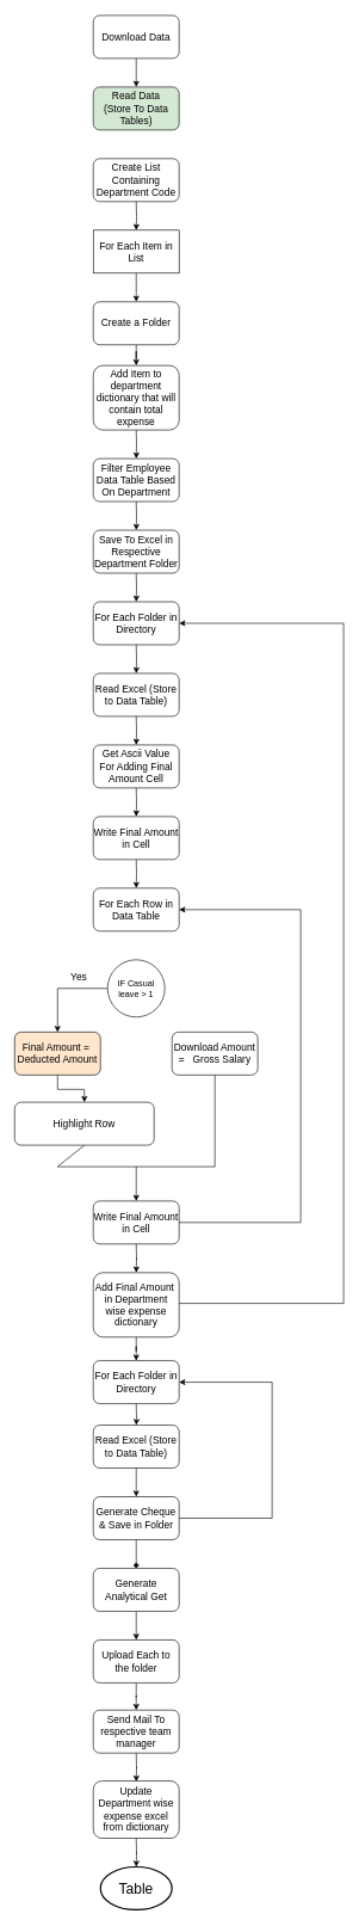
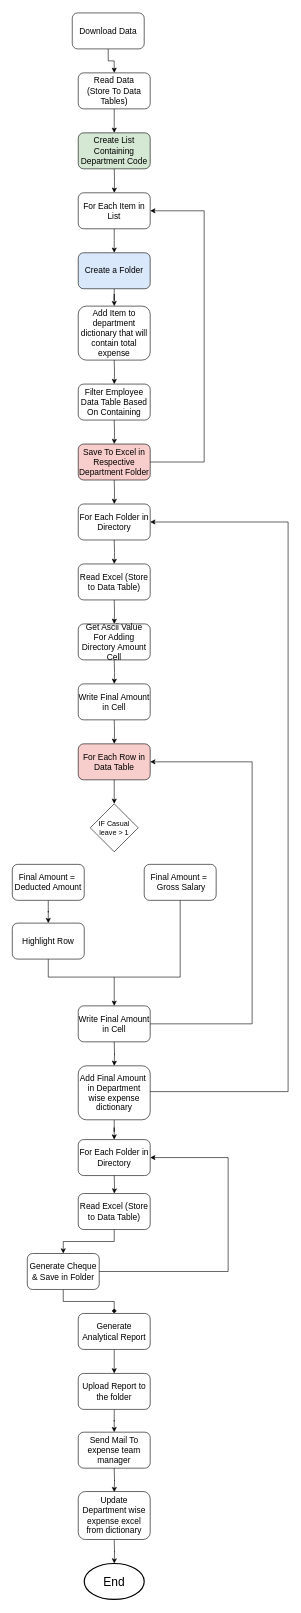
- <mxCell id="3" value="&lt;font style=&quot;font-size: 14px;&quot;&gt;Download Data&lt;/font&gt;" style="rounded=1;whiteSpace=wrap;html=1;" parent="1" vertex="1"><mxGeometry x="130" y="20" width="120" height="60" as="geometry" /></mxCell>
+ <mxCell id="3" value="&lt;font style=&quot;font-size: 14px;&quot;&gt;Download Data&lt;/font&gt;" style="rounded=1;whiteSpace=wrap;html=1;" parent="1" vertex="1"><mxGeometry x="120" y="20" width="120" height="60" as="geometry" /></mxCell>
- <mxCell id="5" value="&lt;font style=&quot;font-size: 14px;&quot;&gt;Read Data&lt;br&gt;(Store To Data Tables)&lt;br&gt;&lt;/font&gt;" style="rounded=1;whiteSpace=wrap;html=1;fillColor=#d5e8d4;" parent="1" vertex="1"><mxGeometry x="130" y="120" width="120" height="60" as="geometry" /></mxCell>
+ <mxCell id="5" value="&lt;font style=&quot;font-size: 14px;&quot;&gt;Read Data&lt;br&gt;(Store To Data Tables)&lt;br&gt;&lt;/font&gt;" style="rounded=1;whiteSpace=wrap;html=1;" parent="1" vertex="1"><mxGeometry x="130" y="120" width="120" height="60" as="geometry" /></mxCell>
+ <mxCell id="4" value="" style="edgeStyle=orthogonalEdgeStyle;rounded=0;orthogonalLoop=1;jettySize=auto;html=1;" parent="1" source="5" target="6" edge="1"><mxGeometry relative="1" as="geometry" /></mxCell>
- <mxCell id="6" value="&lt;font style=&quot;font-size: 14px;&quot;&gt;Create List Containing Department Code&lt;br&gt;&lt;/font&gt;" style="rounded=1;whiteSpace=wrap;html=1;" parent="1" vertex="1"><mxGeometry x="130" y="220" width="120" height="60" as="geometry" /></mxCell>
+ <mxCell id="6" value="&lt;font style=&quot;font-size: 14px;&quot;&gt;Create List Containing Department Code&lt;br&gt;&lt;/font&gt;" style="rounded=1;whiteSpace=wrap;html=1;fillColor=#d5e8d4;" parent="1" vertex="1"><mxGeometry x="130" y="220" width="120" height="60" as="geometry" /></mxCell>
- <mxCell id="9" value="&lt;font style=&quot;font-size: 14px;&quot;&gt;For Each Item in List&lt;br&gt;&lt;/font&gt;" style="whiteSpace=wrap;html=1;rounded=0;" parent="1" vertex="1"><mxGeometry x="130" y="320" width="120" height="60" as="geometry" /></mxCell>
+ <mxCell id="9" value="&lt;font style=&quot;font-size: 14px;&quot;&gt;For Each Item in List&lt;br&gt;&lt;/font&gt;" style="rounded=1;whiteSpace=wrap;html=1;" parent="1" vertex="1"><mxGeometry x="130" y="320" width="120" height="60" as="geometry" /></mxCell>
+ <mxCell id="18" value="" style="endArrow=classic;html=1;rounded=0;entryX=1;entryY=0.5;entryDx=0;entryDy=0;exitX=1;exitY=0.5;exitDx=0;exitDy=0;" parent="1" source="15" target="9" edge="1"><mxGeometry width="50" height="50" relative="1" as="geometry"><mxPoint x="220" y="389" as="sourcePoint" /><mxPoint x="270" y="339" as="targetPoint" /><Array as="points"><mxPoint x="340" y="769" /><mxPoint x="340" y="350" /></Array></mxGeometry></mxCell>
- <mxCell id="11" value="&lt;font style=&quot;font-size: 14px;&quot;&gt;Create a Folder&lt;br&gt;&lt;/font&gt;" style="rounded=1;whiteSpace=wrap;html=1;" parent="1" vertex="1"><mxGeometry x="130" y="420" width="120" height="60" as="geometry" /></mxCell>
+ <mxCell id="11" value="&lt;font style=&quot;font-size: 14px;&quot;&gt;Create a Folder&lt;br&gt;&lt;/font&gt;" style="rounded=1;whiteSpace=wrap;html=1;fillColor=#dae8fc;" parent="1" vertex="1"><mxGeometry x="130" y="420" width="120" height="60" as="geometry" /></mxCell>
- <mxCell id="13" value="&lt;font style=&quot;font-size: 14px;&quot;&gt;Filter Employee Data Table Based On Department&lt;br&gt;&lt;/font&gt;" style="rounded=1;whiteSpace=wrap;html=1;" parent="1" vertex="1"><mxGeometry x="130" y="639" width="120" height="60" as="geometry" /></mxCell>
+ <mxCell id="13" value="&lt;font style=&quot;font-size: 14px;&quot;&gt;Filter Employee Data Table Based On Containing&lt;br&gt;&lt;/font&gt;" style="rounded=1;whiteSpace=wrap;html=1;" parent="1" vertex="1"><mxGeometry x="130" y="639" width="120" height="60" as="geometry" /></mxCell>
- <mxCell id="15" value="&lt;font style=&quot;font-size: 14px;&quot;&gt;Save To Excel in Respective Department Folder&lt;br&gt;&lt;/font&gt;" style="rounded=1;whiteSpace=wrap;html=1;" parent="1" vertex="1"><mxGeometry x="130" y="739" width="120" height="60" as="geometry" /></mxCell>
+ <mxCell id="15" value="&lt;font style=&quot;font-size: 14px;&quot;&gt;Save To Excel in Respective Department Folder&lt;br&gt;&lt;/font&gt;" style="rounded=1;whiteSpace=wrap;html=1;fillColor=#f8cecc;" parent="1" vertex="1"><mxGeometry x="130" y="739" width="120" height="60" as="geometry" /></mxCell>
- <mxCell id="22" value="&lt;font style=&quot;font-size: 14px;&quot;&gt;Get Ascii Value For Adding Final Amount Cell&lt;br&gt;&lt;/font&gt;" style="rounded=1;whiteSpace=wrap;html=1;" parent="1" vertex="1"><mxGeometry x="130" y="1039" width="120" height="60" as="geometry" /></mxCell>
+ <mxCell id="22" value="&lt;font style=&quot;font-size: 14px;&quot;&gt;Get Ascii Value For Adding Directory Amount Cell&lt;br&gt;&lt;/font&gt;" style="rounded=1;whiteSpace=wrap;html=1;" parent="1" vertex="1"><mxGeometry x="130" y="1039" width="120" height="60" as="geometry" /></mxCell>
- <mxCell id="26" value="&lt;font style=&quot;font-size: 14px;&quot;&gt;For Each Row in Data Table&lt;br&gt;&lt;/font&gt;" style="rounded=1;whiteSpace=wrap;html=1;" parent="1" vertex="1"><mxGeometry x="130" y="1239" width="120" height="60" as="geometry" /></mxCell>
+ <mxCell id="26" value="&lt;font style=&quot;font-size: 14px;&quot;&gt;For Each Row in Data Table&lt;br&gt;&lt;/font&gt;" style="rounded=1;whiteSpace=wrap;html=1;fillColor=#f8cecc;" parent="1" vertex="1"><mxGeometry x="130" y="1239" width="120" height="60" as="geometry" /></mxCell>
+ <mxCell id="27" style="edgeStyle=orthogonalEdgeStyle;rounded=0;orthogonalLoop=1;jettySize=auto;html=1;exitX=0.5;exitY=1;exitDx=0;exitDy=0;entryX=0.5;entryY=0;entryDx=0;entryDy=0;" parent="1" source="26" target="29" edge="1"><mxGeometry relative="1" as="geometry"><mxPoint x="220" y="1329" as="sourcePoint" /></mxGeometry></mxCell>
- <mxCell id="32" value="&lt;font style=&quot;font-size: 14px;&quot;&gt;Yes&lt;/font&gt;" style="text;html=1;strokeColor=none;fillColor=none;align=center;verticalAlign=middle;whiteSpace=wrap;rounded=0;" parent="1" vertex="1"><mxGeometry x="80" y="1349" width="60" height="30" as="geometry" /></mxCell>
- <mxCell id="28" style="edgeStyle=orthogonalEdgeStyle;rounded=0;orthogonalLoop=1;jettySize=auto;html=1;exitX=0;exitY=0.5;exitDx=0;exitDy=0;" parent="1" source="29" target="31" edge="1"><mxGeometry relative="1" as="geometry" /></mxCell>
- <mxCell id="29" value="IF Casual leave &amp;gt; 1" style="ellipse;whiteSpace=wrap;html=1;" parent="1" vertex="1"><mxGeometry x="150" y="1339" width="80" height="80" as="geometry" /></mxCell>
+ <mxCell id="29" value="IF Casual leave &amp;gt; 1" style="rhombus;whiteSpace=wrap;html=1;" parent="1" vertex="1"><mxGeometry x="150" y="1339" width="80" height="80" as="geometry" /></mxCell>
- <mxCell id="31" value="&lt;span style=&quot;font-size: 14px;&quot;&gt;Final Amount =&amp;nbsp; Deducted Amount&lt;/span&gt;" style="rounded=1;whiteSpace=wrap;html=1;fillColor=#ffe6cc;" parent="1" vertex="1"><mxGeometry x="20" y="1440" width="120" height="60" as="geometry" /></mxCell>
+ <mxCell id="31" value="&lt;span style=&quot;font-size: 14px;&quot;&gt;Final Amount =&amp;nbsp; Deducted Amount&lt;/span&gt;" style="rounded=1;whiteSpace=wrap;html=1;" parent="1" vertex="1"><mxGeometry x="20" y="1440" width="120" height="60" as="geometry" /></mxCell>
- <mxCell id="33" value="&lt;span style=&quot;font-size: 14px;&quot;&gt;Download Amount =&amp;nbsp; &amp;nbsp;Gross Salary&lt;/span&gt;" style="rounded=1;whiteSpace=wrap;html=1;" parent="1" vertex="1"><mxGeometry x="240" y="1440" width="120" height="60" as="geometry" /></mxCell>
+ <mxCell id="33" value="&lt;span style=&quot;font-size: 14px;&quot;&gt;Final Amount =&amp;nbsp; &amp;nbsp;Gross Salary&lt;/span&gt;" style="rounded=1;whiteSpace=wrap;html=1;" parent="1" vertex="1"><mxGeometry x="240" y="1440" width="120" height="60" as="geometry" /></mxCell>
- <mxCell id="45" value="&lt;span style=&quot;font-size: 14px;&quot;&gt;Highlight Row&lt;/span&gt;" style="rounded=1;whiteSpace=wrap;html=1;" parent="1" vertex="1"><mxGeometry x="20" y="1538" width="195" height="60" as="geometry" /></mxCell>
+ <mxCell id="45" value="&lt;span style=&quot;font-size: 14px;&quot;&gt;Highlight Row&lt;/span&gt;" style="rounded=1;whiteSpace=wrap;html=1;" parent="1" vertex="1"><mxGeometry x="20" y="1538" width="120" height="60" as="geometry" /></mxCell>
- <mxCell id="56" value="&lt;span style=&quot;font-size: 14px;&quot;&gt;Generate Cheque &amp;amp; Save in Folder&lt;/span&gt;" style="rounded=1;whiteSpace=wrap;html=1;" vertex="1" parent="1"><mxGeometry x="130" y="2089" width="120" height="60" as="geometry" /></mxCell>
+ <mxCell id="56" value="&lt;span style=&quot;font-size: 14px;&quot;&gt;Generate Cheque &amp;amp; Save in Folder&lt;/span&gt;" style="rounded=1;whiteSpace=wrap;html=1;" vertex="1" parent="1"><mxGeometry x="45" y="2089" width="120" height="60" as="geometry" /></mxCell>
- <mxCell id="41" value="&lt;span style=&quot;font-size: 14px;&quot;&gt;Generate Analytical Get&lt;br&gt;&lt;/span&gt;" style="rounded=1;whiteSpace=wrap;html=1;" parent="1" vertex="1"><mxGeometry x="130" y="2189" width="120" height="60" as="geometry" /></mxCell>
+ <mxCell id="41" value="&lt;span style=&quot;font-size: 14px;&quot;&gt;Generate Analytical Report&lt;br&gt;&lt;/span&gt;" style="rounded=1;whiteSpace=wrap;html=1;" parent="1" vertex="1"><mxGeometry x="130" y="2189" width="120" height="60" as="geometry" /></mxCell>
- <mxCell id="59" value="&lt;span style=&quot;font-size: 14px;&quot;&gt;Upload Each to the folder&lt;/span&gt;" style="rounded=1;whiteSpace=wrap;html=1;" vertex="1" parent="1"><mxGeometry x="130" y="2289" width="120" height="60" as="geometry" /></mxCell>
+ <mxCell id="59" value="&lt;span style=&quot;font-size: 14px;&quot;&gt;Upload Report to the folder&lt;/span&gt;" style="rounded=1;whiteSpace=wrap;html=1;" vertex="1" parent="1"><mxGeometry x="130" y="2289" width="120" height="60" as="geometry" /></mxCell>
- <mxCell id="42" value="&lt;font style=&quot;font-size: 14px;&quot;&gt;Send Mail To respective team manager&lt;/font&gt;" style="rounded=1;whiteSpace=wrap;html=1;" parent="1" vertex="1"><mxGeometry x="130" y="2387" width="120" height="60" as="geometry" /></mxCell>
+ <mxCell id="42" value="&lt;font style=&quot;font-size: 14px;&quot;&gt;Send Mail To expense team manager&lt;/font&gt;" style="rounded=1;whiteSpace=wrap;html=1;" parent="1" vertex="1"><mxGeometry x="130" y="2387" width="120" height="60" as="geometry" /></mxCell>
- <mxCell id="43" value="&lt;font style=&quot;font-size: 20px;&quot;&gt;Table&lt;/font&gt;" style="strokeWidth=2;html=1;shape=mxgraph.flowchart.start_1;whiteSpace=wrap;" parent="1" vertex="1"><mxGeometry x="140" y="2606" width="100" height="60" as="geometry" /></mxCell>
+ <mxCell id="43" value="&lt;font style=&quot;font-size: 20px;&quot;&gt;End&lt;/font&gt;" style="strokeWidth=2;html=1;shape=mxgraph.flowchart.start_1;whiteSpace=wrap;" parent="1" vertex="1"><mxGeometry x="140" y="2606" width="100" height="60" as="geometry" /></mxCell>
